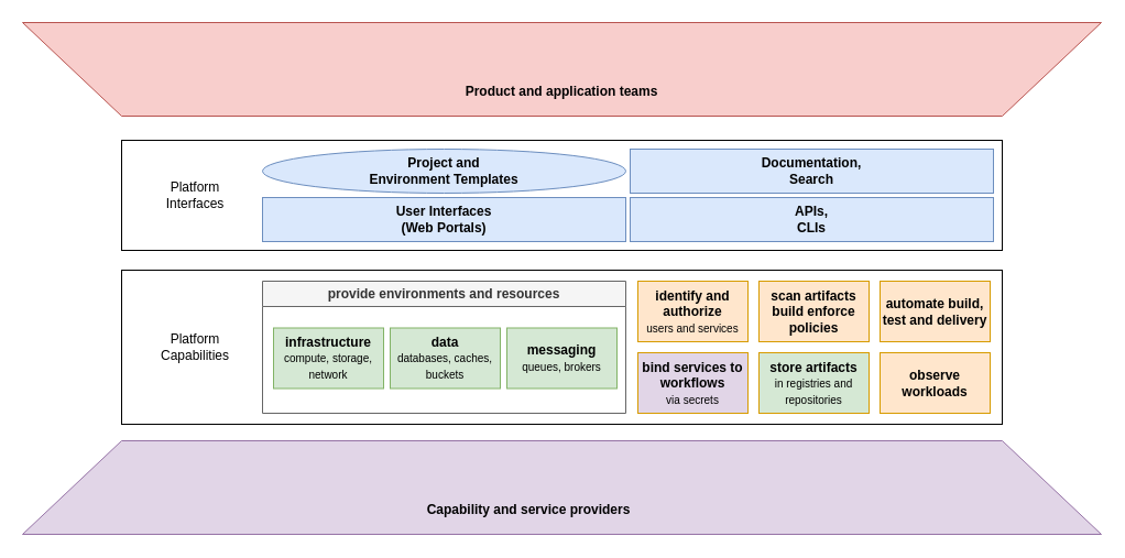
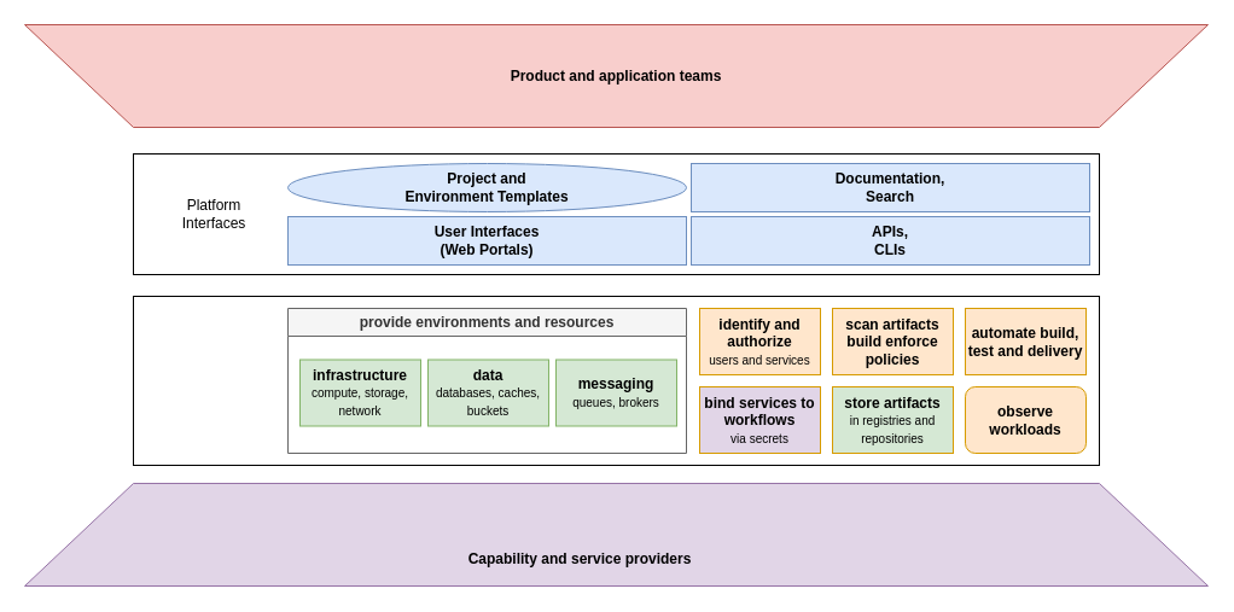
- <mxCell id="29" value="Product and application teams" style="text;html=1;strokeColor=none;fillColor=none;align=center;verticalAlign=middle;whiteSpace=wrap;rounded=0;fontStyle=1" vertex="1" parent="27"><mxGeometry x="395" y="47.5" width="190" height="30" as="geometry" /></mxCell>
+ <mxCell id="29" value="Product and application teams" style="text;html=1;strokeColor=none;fillColor=none;align=center;verticalAlign=middle;whiteSpace=wrap;rounded=0;fontStyle=1" vertex="1" parent="27"><mxGeometry x="395" y="27.5" width="190" height="30" as="geometry" /></mxCell>
- <mxCell id="4" value="Platform Capabilities" style="text;html=1;strokeColor=none;fillColor=none;align=center;verticalAlign=middle;whiteSpace=wrap;rounded=0;" vertex="1" parent="2"><mxGeometry x="37" y="55" width="60" height="30" as="geometry" /></mxCell>
- <mxCell id="15" value="observe workloads" style="rounded=0;whiteSpace=wrap;html=1;fontStyle=1;fillColor=#ffe6cc;strokeColor=#d79b00;" vertex="1" parent="10"><mxGeometry x="220" y="65" width="100" height="55" as="geometry" /></mxCell>
+ <mxCell id="15" value="observe workloads" style="whiteSpace=wrap;html=1;fontStyle=1;fillColor=#ffe6cc;strokeColor=#d79b00;rounded=1;" vertex="1" parent="10"><mxGeometry x="220" y="65" width="100" height="55" as="geometry" /></mxCell>
